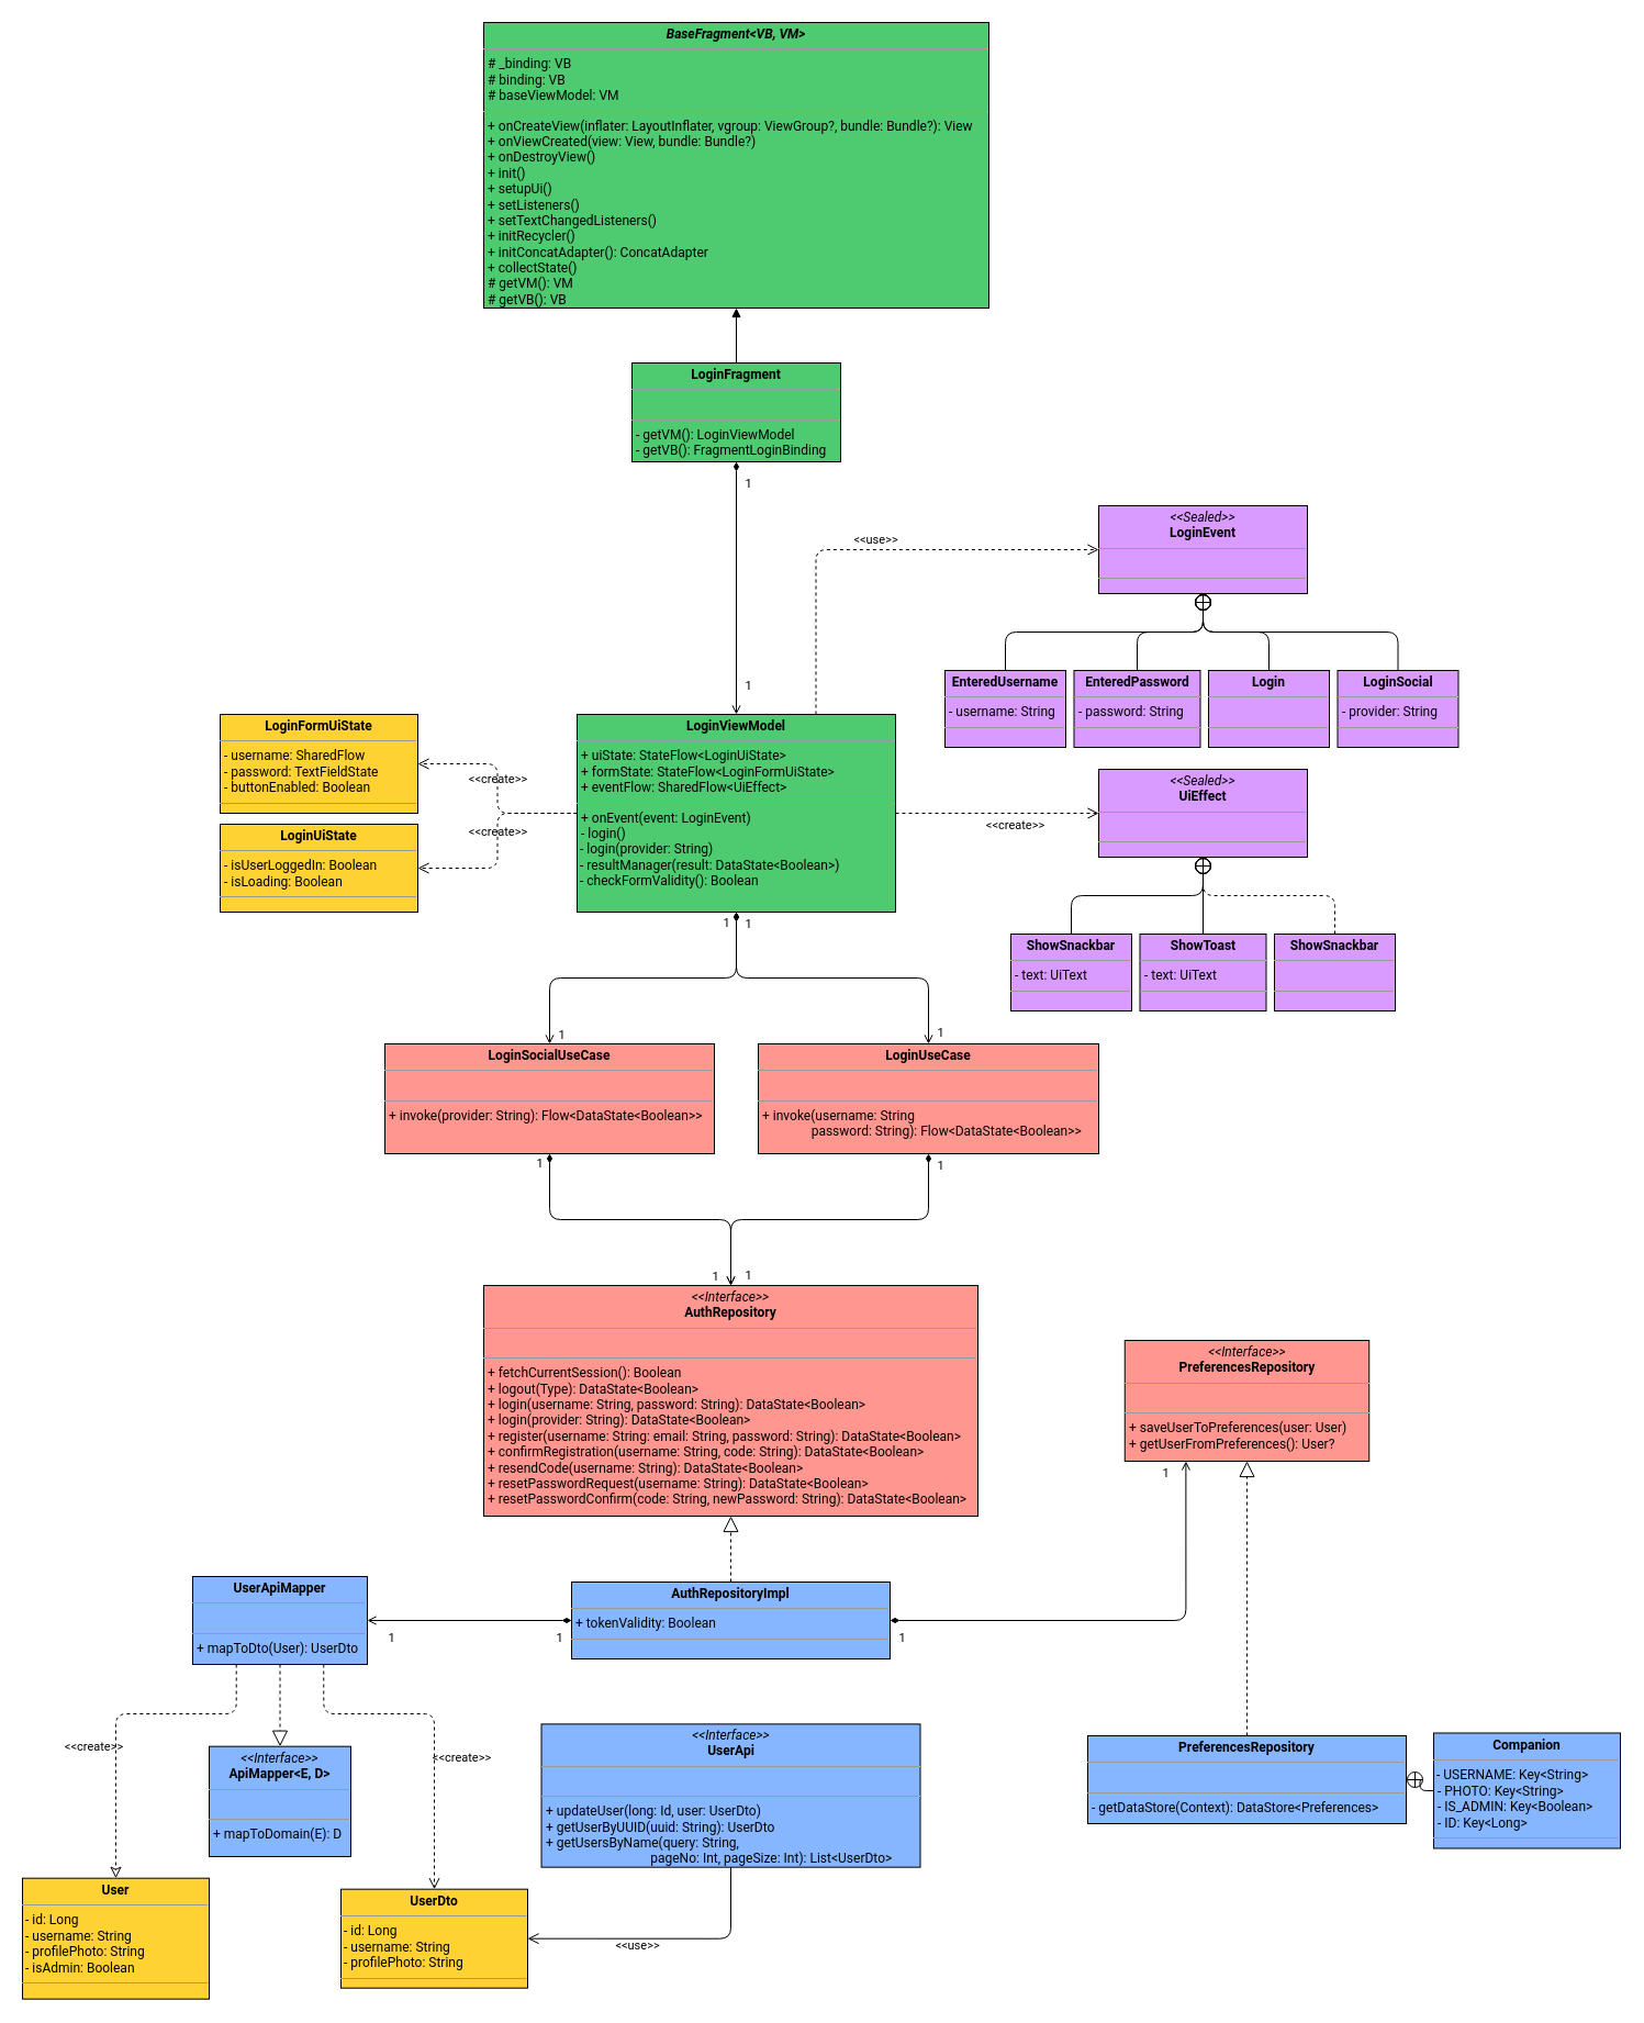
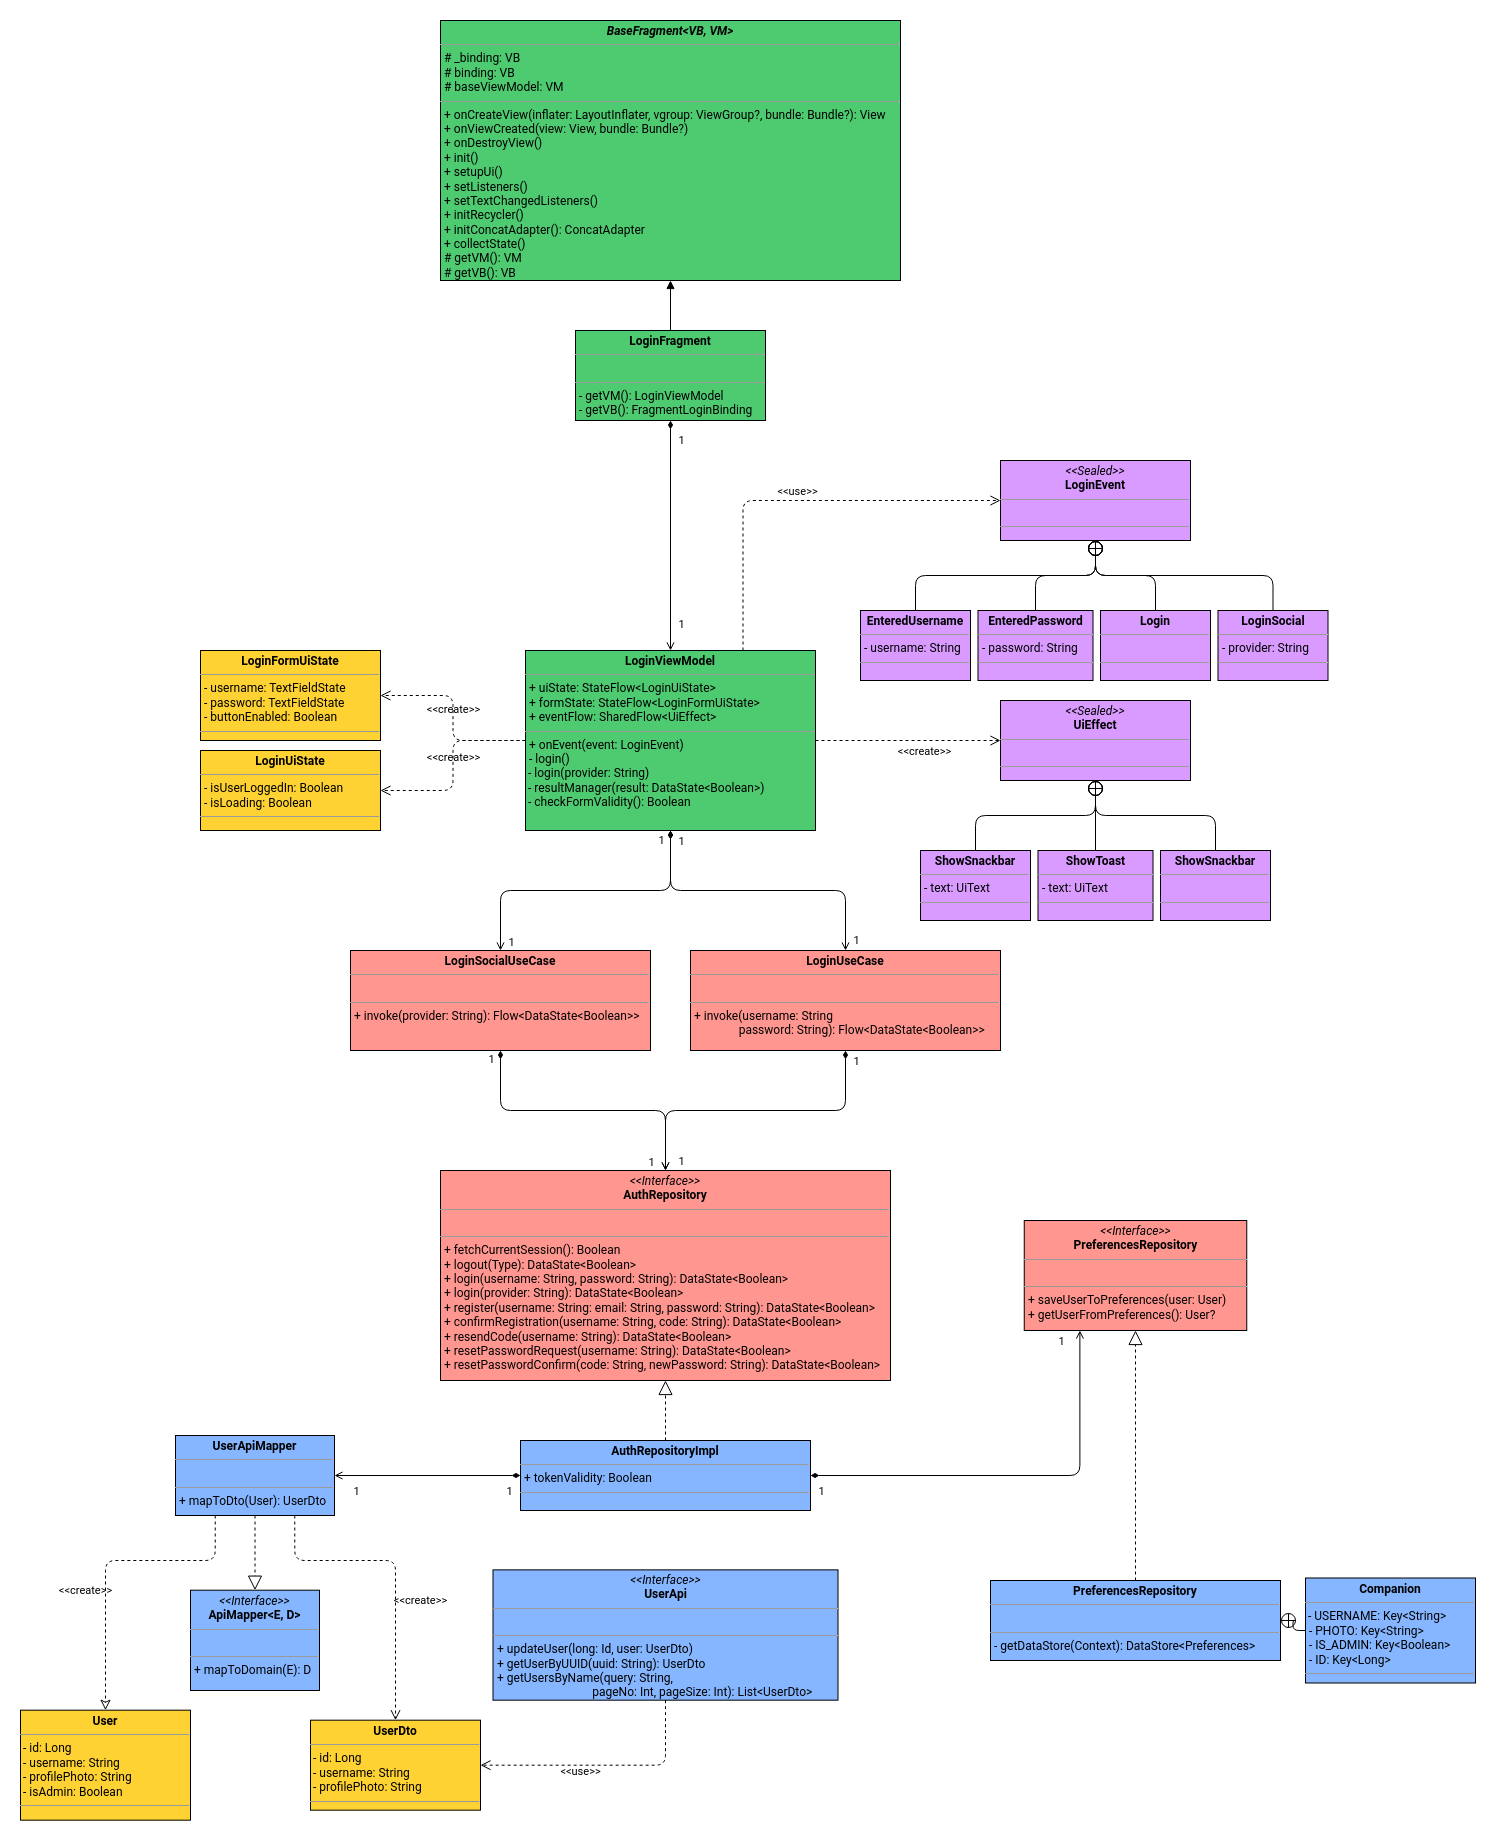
- <mxCell id="9" value="&lt;p style=&quot;margin: 0px ; margin-top: 4px ; text-align: center&quot;&gt;&lt;b&gt;LoginFormUiState&lt;/b&gt;&lt;/p&gt;&lt;hr size=&quot;1&quot;&gt;&lt;p style=&quot;margin: 0px ; margin-left: 4px&quot;&gt;&lt;span&gt;- username: SharedFlow&lt;/span&gt;&lt;br&gt;&lt;/p&gt;&lt;p style=&quot;margin: 0px ; margin-left: 4px&quot;&gt;&lt;span&gt;- password: TextFieldState&lt;/span&gt;&lt;br&gt;&lt;/p&gt;&lt;p style=&quot;margin: 0px ; margin-left: 4px&quot;&gt;&lt;span&gt;- buttonEnabled: Boolean&lt;/span&gt;&lt;/p&gt;&lt;hr size=&quot;1&quot;&gt;&lt;p style=&quot;margin: 0px ; margin-left: 4px&quot;&gt;&lt;br&gt;&lt;/p&gt;" style="verticalAlign=top;align=left;overflow=fill;fontSize=12;fontFamily=Roboto;html=1;fillColor=#FFD233;fontSource=https%3A%2F%2Ffonts.googleapis.com%2Fcss%3Ffamily%3DRoboto;" parent="1" vertex="1"><mxGeometry x="200" y="650" width="180" height="90" as="geometry" /></mxCell>
+ <mxCell id="9" value="&lt;p style=&quot;margin: 0px ; margin-top: 4px ; text-align: center&quot;&gt;&lt;b&gt;LoginFormUiState&lt;/b&gt;&lt;/p&gt;&lt;hr size=&quot;1&quot;&gt;&lt;p style=&quot;margin: 0px ; margin-left: 4px&quot;&gt;&lt;span&gt;- username: TextFieldState&lt;/span&gt;&lt;br&gt;&lt;/p&gt;&lt;p style=&quot;margin: 0px ; margin-left: 4px&quot;&gt;&lt;span&gt;- password: TextFieldState&lt;/span&gt;&lt;br&gt;&lt;/p&gt;&lt;p style=&quot;margin: 0px ; margin-left: 4px&quot;&gt;&lt;span&gt;- buttonEnabled: Boolean&lt;/span&gt;&lt;/p&gt;&lt;hr size=&quot;1&quot;&gt;&lt;p style=&quot;margin: 0px ; margin-left: 4px&quot;&gt;&lt;br&gt;&lt;/p&gt;" style="verticalAlign=top;align=left;overflow=fill;fontSize=12;fontFamily=Roboto;html=1;fillColor=#FFD233;fontSource=https%3A%2F%2Ffonts.googleapis.com%2Fcss%3Ffamily%3DRoboto;" parent="1" vertex="1"><mxGeometry x="200" y="650" width="180" height="90" as="geometry" /></mxCell>
- <mxCell id="19" style="edgeStyle=orthogonalEdgeStyle;jumpSize=4;html=1;entryX=0.5;entryY=1;entryDx=0;entryDy=0;startArrow=none;startFill=0;endArrow=circlePlus;endFill=0;startSize=6;endSize=6;exitX=0.5;exitY=0;exitDx=0;exitDy=0;fontFamily=Roboto;fontSource=https%3A%2F%2Ffonts.googleapis.com%2Fcss%3Ffamily%3DRoboto;dashed=1;" parent="1" source="18" target="13" edge="1"><mxGeometry relative="1" as="geometry"><mxPoint x="1105" y="860" as="sourcePoint" /><mxPoint x="945" y="770" as="targetPoint" /></mxGeometry></mxCell>
+ <mxCell id="19" style="edgeStyle=orthogonalEdgeStyle;jumpSize=4;html=1;entryX=0.5;entryY=1;entryDx=0;entryDy=0;startArrow=none;startFill=0;endArrow=circlePlus;endFill=0;startSize=6;endSize=6;exitX=0.5;exitY=0;exitDx=0;exitDy=0;fontFamily=Roboto;fontSource=https%3A%2F%2Ffonts.googleapis.com%2Fcss%3Ffamily%3DRoboto;" parent="1" source="18" target="13" edge="1"><mxGeometry relative="1" as="geometry"><mxPoint x="1105" y="860" as="sourcePoint" /><mxPoint x="945" y="770" as="targetPoint" /></mxGeometry></mxCell>
- <mxCell id="53" value="&amp;lt;&amp;lt;use&amp;gt;&amp;gt;" style="endArrow=open;startArrow=none;endFill=0;startFill=0;endSize=8;html=1;verticalAlign=bottom;dashed=0;labelBackgroundColor=none;jumpSize=4;entryX=1;entryY=0.5;entryDx=0;entryDy=0;exitX=0.5;exitY=1;exitDx=0;exitDy=0;edgeStyle=orthogonalEdgeStyle;fontFamily=Roboto;fontSource=https%3A%2F%2Ffonts.googleapis.com%2Fcss%3Ffamily%3DRoboto;" parent="1" source="52" target="43" edge="1"><mxGeometry x="0.2" y="15" width="160" relative="1" as="geometry"><mxPoint x="329" y="1654.68" as="sourcePoint" /><mxPoint x="405" y="1729.68" as="targetPoint" /><mxPoint as="offset" /></mxGeometry></mxCell>
+ <mxCell id="53" value="&amp;lt;&amp;lt;use&amp;gt;&amp;gt;" style="endArrow=open;startArrow=none;endFill=0;startFill=0;endSize=8;html=1;verticalAlign=bottom;dashed=1;labelBackgroundColor=none;jumpSize=4;entryX=1;entryY=0.5;entryDx=0;entryDy=0;exitX=0.5;exitY=1;exitDx=0;exitDy=0;edgeStyle=orthogonalEdgeStyle;fontFamily=Roboto;fontSource=https%3A%2F%2Ffonts.googleapis.com%2Fcss%3Ffamily%3DRoboto;" parent="1" source="52" target="43" edge="1"><mxGeometry x="0.2" y="15" width="160" relative="1" as="geometry"><mxPoint x="329" y="1654.68" as="sourcePoint" /><mxPoint x="405" y="1729.68" as="targetPoint" /><mxPoint as="offset" /></mxGeometry></mxCell>
